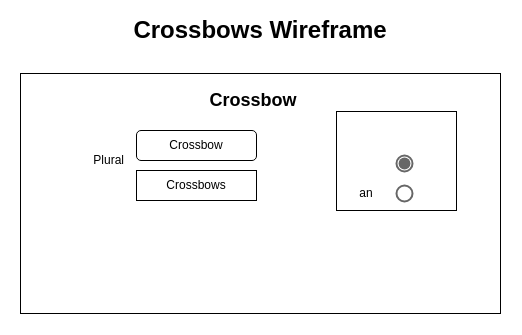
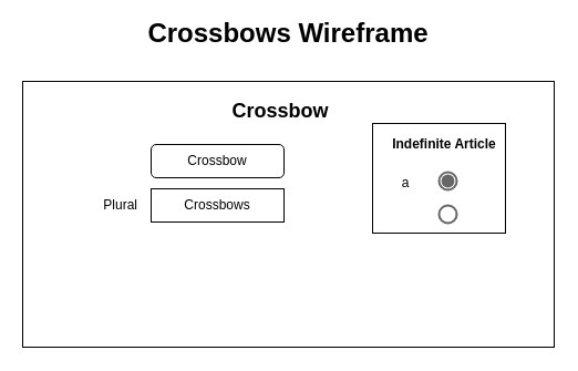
+ <mxCell id="13" value="&lt;b&gt;Indefinite Article&lt;/b&gt;" style="text;html=1;strokeColor=none;fillColor=none;align=center;verticalAlign=middle;whiteSpace=wrap;rounded=0;" vertex="1" parent="1"><mxGeometry x="346" y="120" width="110" height="20" as="geometry" /></mxCell>
- <mxCell id="8" value="&lt;div align=&quot;right&quot;&gt;Plural&lt;/div&gt;" style="text;html=1;strokeColor=none;fillColor=none;align=right;verticalAlign=middle;whiteSpace=wrap;rounded=0;" vertex="1" parent="1"><mxGeometry x="66" y="150" width="60" height="20" as="geometry" /></mxCell>
+ <mxCell id="8" value="&lt;div align=&quot;right&quot;&gt;Plural&lt;/div&gt;" style="text;html=1;strokeColor=none;fillColor=none;align=right;verticalAlign=middle;whiteSpace=wrap;rounded=0;" vertex="1" parent="1"><mxGeometry x="66" y="175" width="60" height="20" as="geometry" /></mxCell>
+ <mxCell id="11" value="a" style="text;html=1;strokeColor=none;fillColor=none;align=center;verticalAlign=middle;whiteSpace=wrap;rounded=0;" vertex="1" parent="1"><mxGeometry x="346" y="155" width="40" height="20" as="geometry" /></mxCell>
- <mxCell id="12" value="an" style="text;html=1;strokeColor=none;fillColor=none;align=center;verticalAlign=middle;whiteSpace=wrap;rounded=0;" vertex="1" parent="1"><mxGeometry x="346" y="183" width="40" height="20" as="geometry" /></mxCell>
